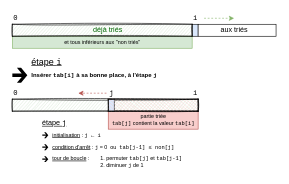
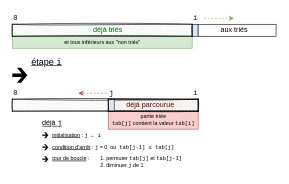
- <mxCell id="17" value="&lt;font face=&quot;Helvetica&quot; style=&quot;font-size: 10px;&quot;&gt;Insérer &lt;/font&gt;&lt;font style=&quot;font-size: 10px;&quot;&gt;tab[i]&lt;/font&gt;&lt;font face=&quot;Helvetica&quot; style=&quot;font-size: 10px;&quot;&gt; à sa bonne place, à l'étape &lt;/font&gt;&lt;font style=&quot;font-size: 10px;&quot;&gt;j&lt;/font&gt;" style="text;html=1;align=left;verticalAlign=middle;resizable=0;points=[];autosize=1;strokeColor=none;fillColor=none;fontSize=10;fontFamily=Courier New;fontStyle=1" parent="1" vertex="1"><mxGeometry x="50" y="115" width="220" height="20" as="geometry" /></mxCell>
+ <mxCell id="24" value="&lt;div&gt;&lt;span style=&quot;font-family: &amp;quot;helvetica&amp;quot;&quot;&gt;déjà parcourue&lt;/span&gt;&lt;/div&gt;" style="text;html=1;align=center;verticalAlign=middle;resizable=0;points=[];autosize=1;fontFamily=Courier New;fontColor=#660000;" parent="1" vertex="1"><mxGeometry x="200" y="165" width="100" height="20" as="geometry" /></mxCell>
- <mxCell id="31" value="&lt;font style=&quot;font-size: 12px&quot;&gt;&lt;u&gt;étape &lt;font face=&quot;Courier New&quot;&gt;j&lt;/font&gt;&lt;/u&gt;&lt;/font&gt;" style="text;html=1;align=left;verticalAlign=middle;resizable=0;points=[];autosize=1;strokeColor=none;fillColor=none;fontSize=10;fontFamily=Helvetica;fontColor=default;" vertex="1" parent="1"><mxGeometry x="68" y="195" width="60" height="20" as="geometry" /></mxCell>
+ <mxCell id="31" value="&lt;font style=&quot;font-size: 12px&quot;&gt;&lt;u&gt;déjà &lt;font face=&quot;Courier New&quot;&gt;j&lt;/font&gt;&lt;/u&gt;&lt;/font&gt;" style="text;html=1;align=left;verticalAlign=middle;resizable=0;points=[];autosize=1;strokeColor=none;fillColor=none;fontSize=10;fontFamily=Helvetica;fontColor=default;" vertex="1" parent="1"><mxGeometry x="68" y="195" width="60" height="20" as="geometry" /></mxCell>
- <mxCell id="27" value="&lt;u&gt;condition d'arrêt&lt;/u&gt; :&amp;nbsp;&lt;span style=&quot;font-family: &amp;#34;courier new&amp;#34;&quot;&gt;j&lt;/span&gt;&amp;nbsp;= 0&amp;nbsp; ou&amp;nbsp;&amp;nbsp;&lt;font face=&quot;Courier New&quot;&gt;tab[j-1] ≤ non[j]&lt;/font&gt;" style="text;html=1;align=left;verticalAlign=middle;resizable=0;points=[];autosize=1;strokeColor=none;fillColor=none;fontSize=9;fontFamily=Helvetica;fontColor=default;" vertex="1" parent="1"><mxGeometry x="85" y="235" width="220" height="20" as="geometry" /></mxCell>
+ <mxCell id="27" value="&lt;u&gt;condition d'arrêt&lt;/u&gt; :&amp;nbsp;&lt;span style=&quot;font-family: &amp;#34;courier new&amp;#34;&quot;&gt;j&lt;/span&gt;&amp;nbsp;= 0&amp;nbsp; ou&amp;nbsp;&amp;nbsp;&lt;font face=&quot;Courier New&quot;&gt;tab[j-1] ≤ tab[j]&lt;/font&gt;" style="text;html=1;align=left;verticalAlign=middle;resizable=0;points=[];autosize=1;strokeColor=none;fillColor=none;fontSize=9;fontFamily=Helvetica;fontColor=default;" vertex="1" parent="1"><mxGeometry x="85" y="235" width="220" height="20" as="geometry" /></mxCell>
